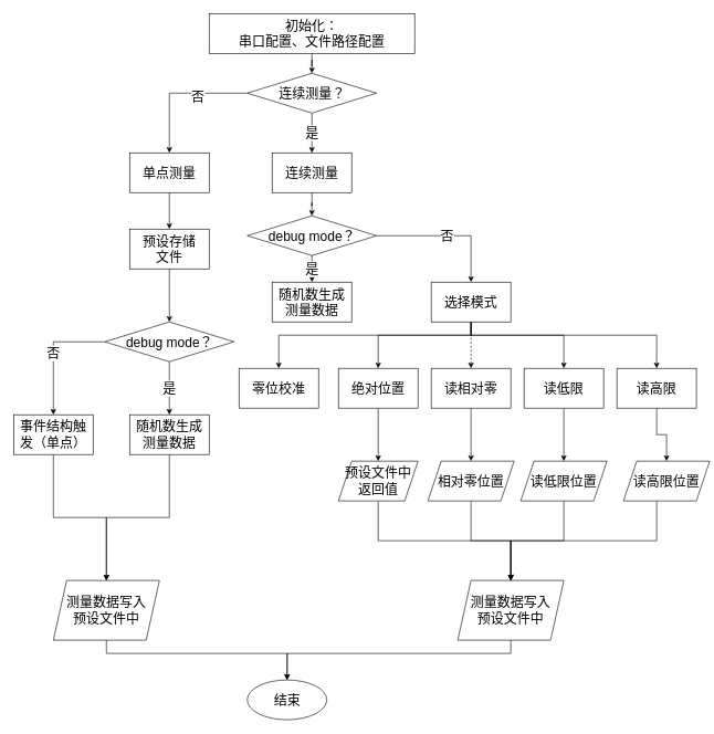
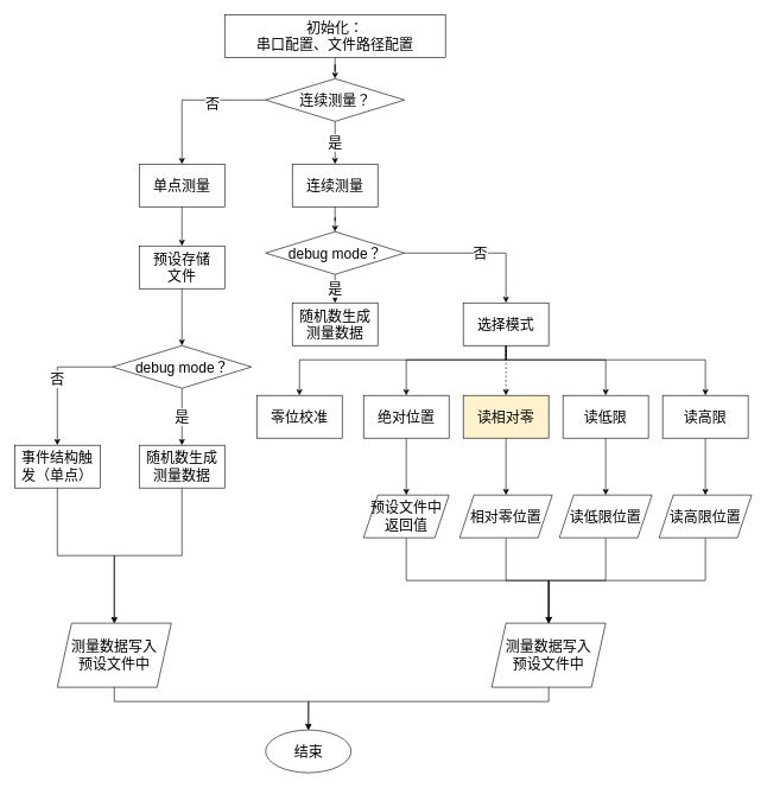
- <mxCell id="35" value="读相对零" style="whiteSpace=wrap;html=1;fontSize=20;rounded=0;" vertex="1" parent="1"><mxGeometry x="650" y="555" width="120" height="60" as="geometry" /></mxCell>
+ <mxCell id="35" value="读相对零" style="whiteSpace=wrap;html=1;fontSize=20;rounded=0;fillColor=#fff2cc;" vertex="1" parent="1"><mxGeometry x="650" y="555" width="120" height="60" as="geometry" /></mxCell>
- <mxCell id="47" value="读高限位置" style="shape=parallelogram;perimeter=parallelogramPerimeter;whiteSpace=wrap;html=1;fixedSize=1;fontSize=20;rounded=0;" vertex="1" parent="1"><mxGeometry x="940" y="695" width="130" height="60" as="geometry" /></mxCell>
+ <mxCell id="47" value="读高限位置" style="shape=parallelogram;perimeter=parallelogramPerimeter;whiteSpace=wrap;html=1;fixedSize=1;fontSize=20;rounded=0;" vertex="1" parent="1"><mxGeometry x="925" y="695" width="130" height="60" as="geometry" /></mxCell>
